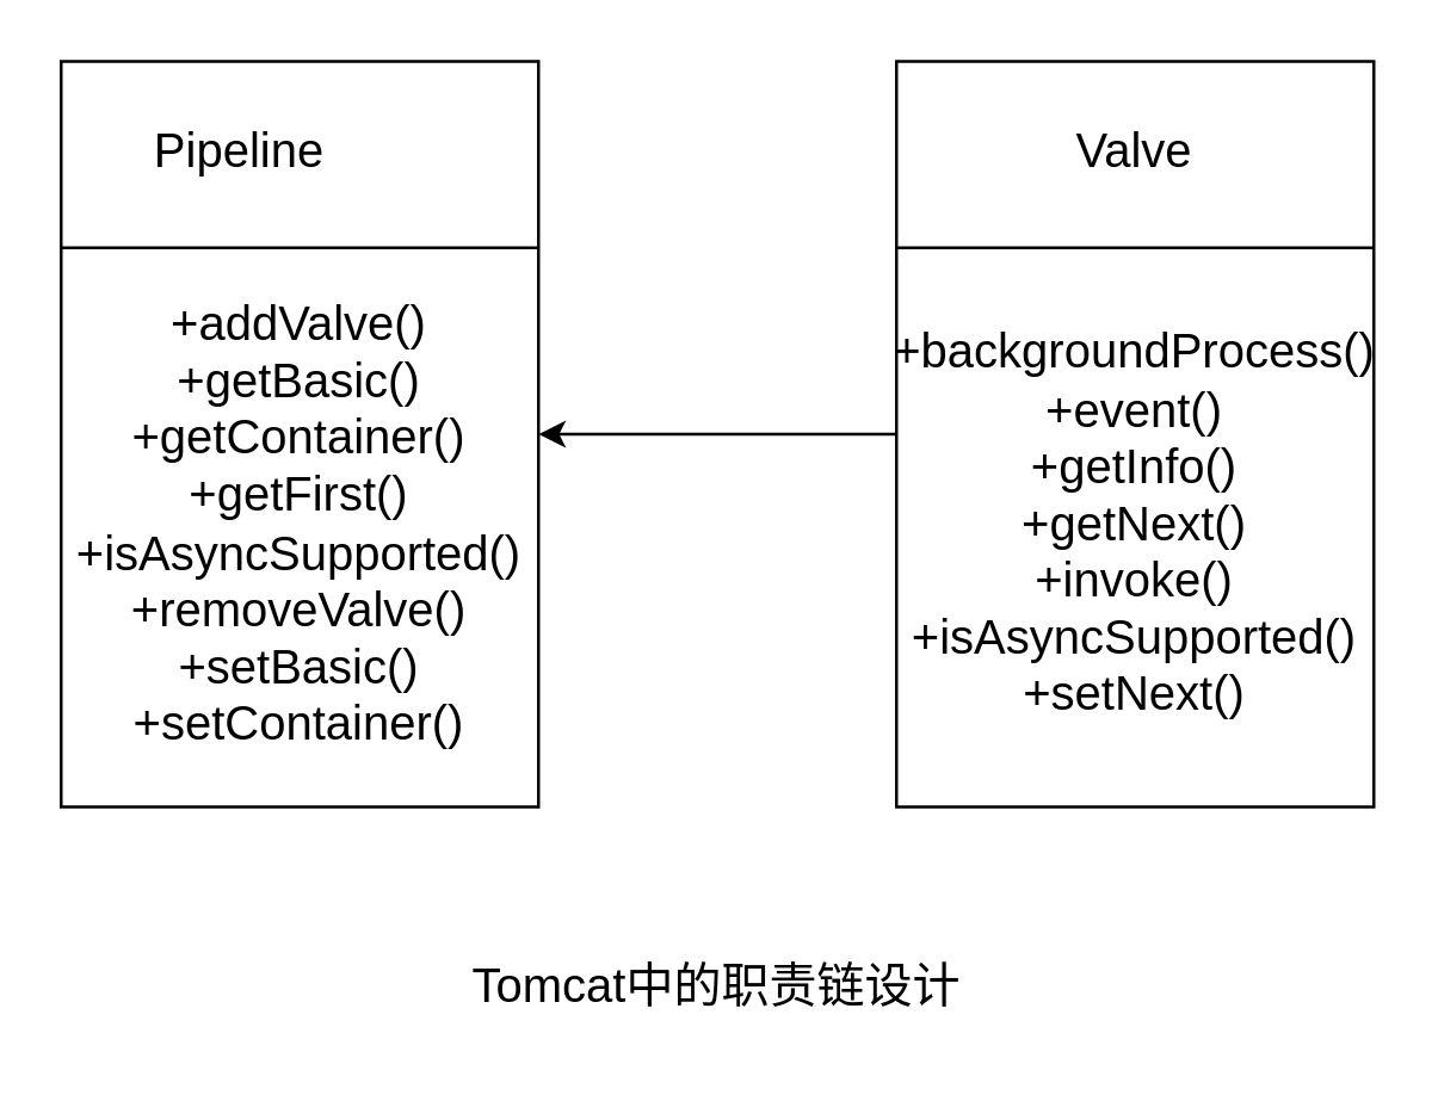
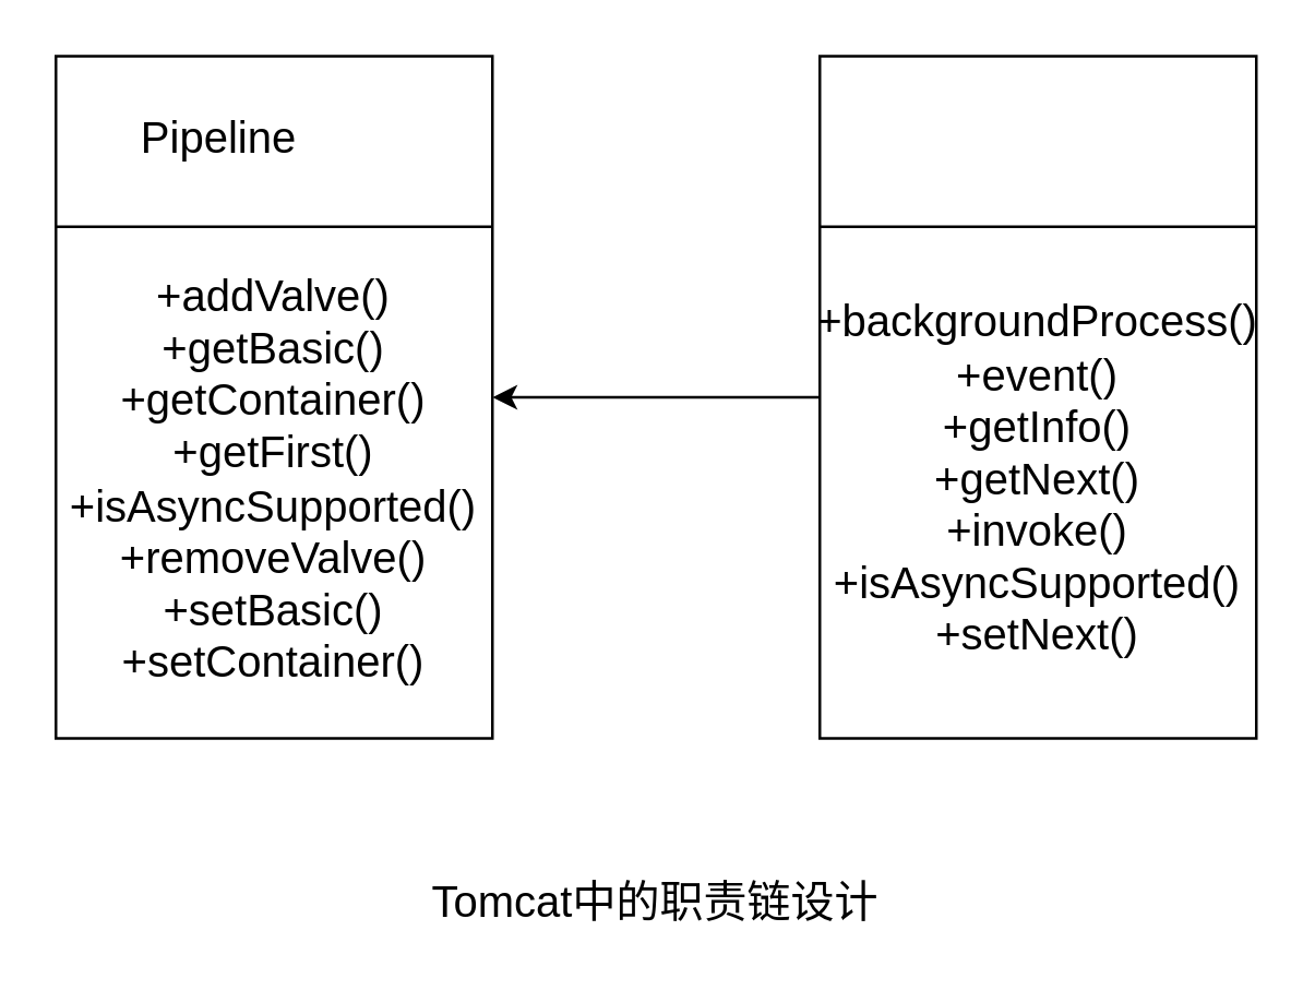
- <mxCell id="10" value="Valve" style="text;html=1;strokeColor=none;fillColor=none;align=center;verticalAlign=middle;whiteSpace=wrap;rounded=0;fontSize=16;" vertex="1" parent="1"><mxGeometry x="360" y="40" width="40" height="20" as="geometry" /></mxCell>
